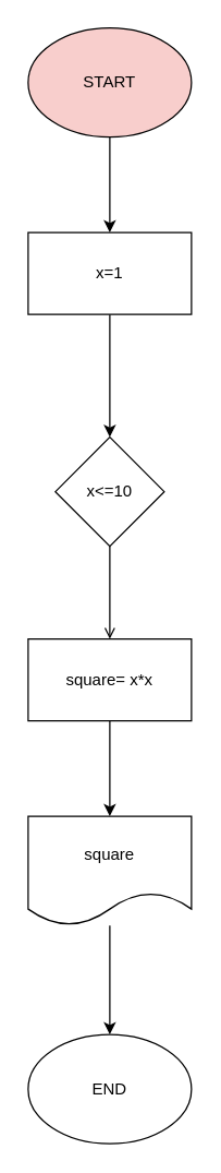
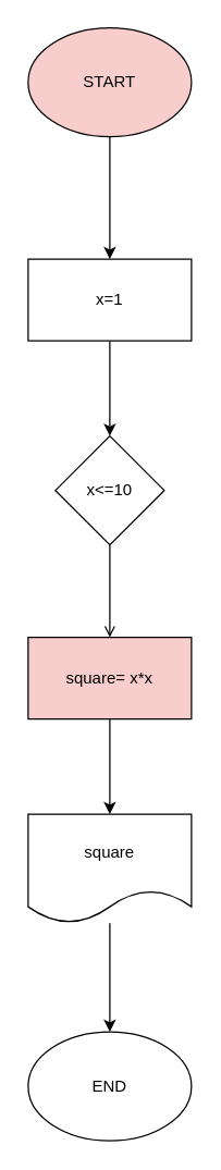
- <mxCell id="5" value="x=1" style="whiteSpace=wrap;html=1;" vertex="1" parent="1"><mxGeometry x="20" y="170" width="120" height="60" as="geometry" /></mxCell>
+ <mxCell id="5" value="x=1" style="whiteSpace=wrap;html=1;" vertex="1" parent="1"><mxGeometry x="20" y="190" width="120" height="60" as="geometry" /></mxCell>
- <mxCell id="9" value="square= x*x" style="whiteSpace=wrap;html=1;" vertex="1" parent="1"><mxGeometry x="20" y="468" width="120" height="60" as="geometry" /></mxCell>
+ <mxCell id="9" value="square= x*x" style="whiteSpace=wrap;html=1;fillColor=#f8cecc;" vertex="1" parent="1"><mxGeometry x="20" y="468" width="120" height="60" as="geometry" /></mxCell>
